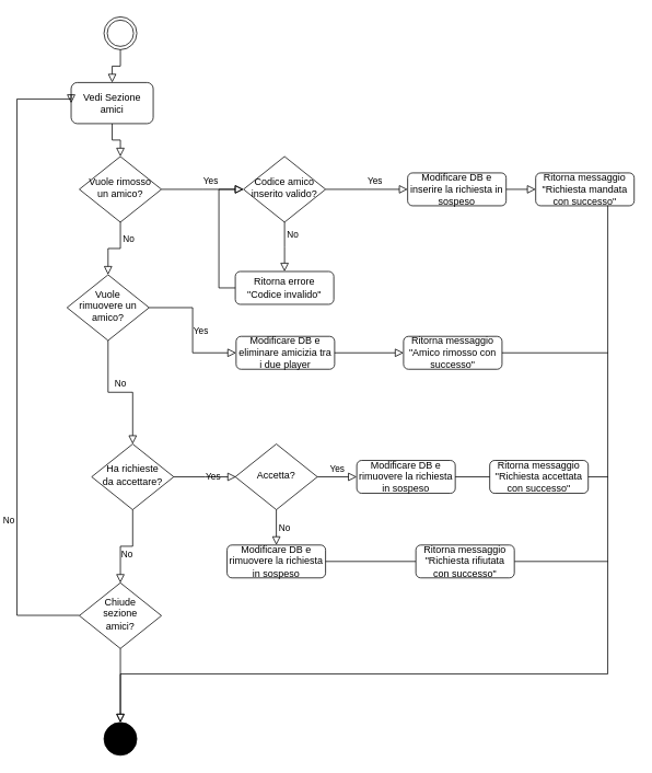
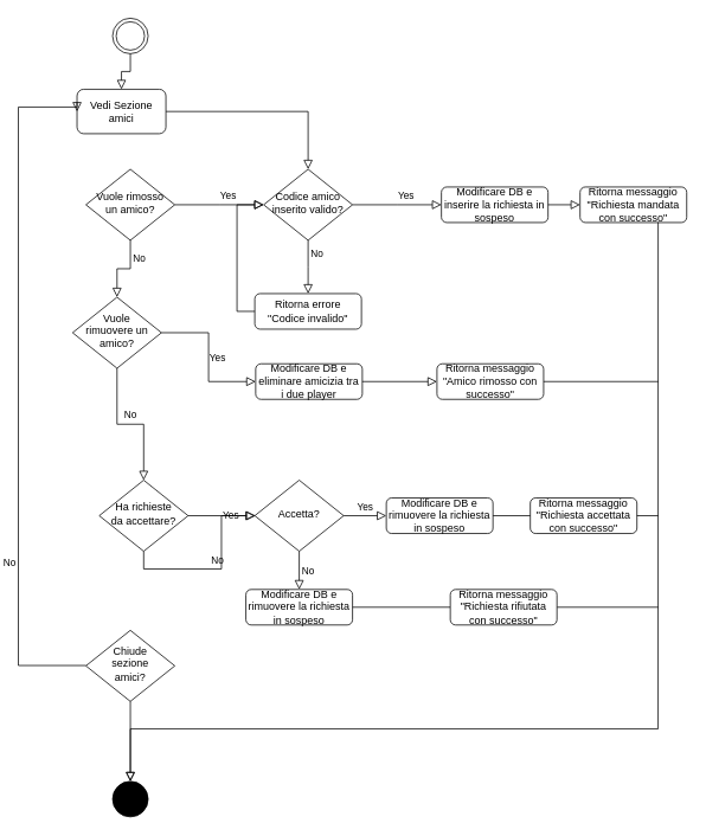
- <mxCell id="2" value="" style="rounded=0;html=1;jettySize=auto;orthogonalLoop=1;fontSize=11;endArrow=block;endFill=0;endSize=8;strokeWidth=1;shadow=0;labelBackgroundColor=none;edgeStyle=orthogonalEdgeStyle;entryX=0.5;entryY=0;entryDx=0;entryDy=0;" edge="1" parent="1" source="3" target="8"><mxGeometry relative="1" as="geometry"><mxPoint x="200" y="180" as="targetPoint" /></mxGeometry></mxCell>
+ <mxCell id="2" value="" style="rounded=0;html=1;jettySize=auto;orthogonalLoop=1;fontSize=11;endArrow=block;endFill=0;endSize=8;strokeWidth=1;shadow=0;labelBackgroundColor=none;edgeStyle=orthogonalEdgeStyle;" edge="1" parent="1" source="3" target="20"><mxGeometry relative="1" as="geometry"><mxPoint x="200" y="180" as="targetPoint" /></mxGeometry></mxCell>
- <mxCell id="30" value="No" style="edgeStyle=orthogonalEdgeStyle;rounded=0;html=1;jettySize=auto;orthogonalLoop=1;fontSize=11;endArrow=block;endFill=0;endSize=8;strokeWidth=1;shadow=0;labelBackgroundColor=none;exitX=0.5;exitY=1;exitDx=0;exitDy=0;entryX=0.5;entryY=0;entryDx=0;entryDy=0;" edge="1" parent="1" source="28" target="14"><mxGeometry y="10" relative="1" as="geometry"><mxPoint as="offset" /><mxPoint x="146" y="640" as="targetPoint" /><mxPoint x="186" y="620" as="sourcePoint" /></mxGeometry></mxCell>
+ <mxCell id="30" value="No" style="edgeStyle=orthogonalEdgeStyle;rounded=0;html=1;jettySize=auto;orthogonalLoop=1;fontSize=11;endArrow=block;endFill=0;endSize=8;strokeWidth=1;shadow=0;labelBackgroundColor=none;exitX=0.5;exitY=1;exitDx=0;exitDy=0;" edge="1" parent="1" source="28" target="31"><mxGeometry y="10" relative="1" as="geometry"><mxPoint as="offset" /><mxPoint x="146" y="640" as="targetPoint" /><mxPoint x="186" y="620" as="sourcePoint" /></mxGeometry></mxCell>
